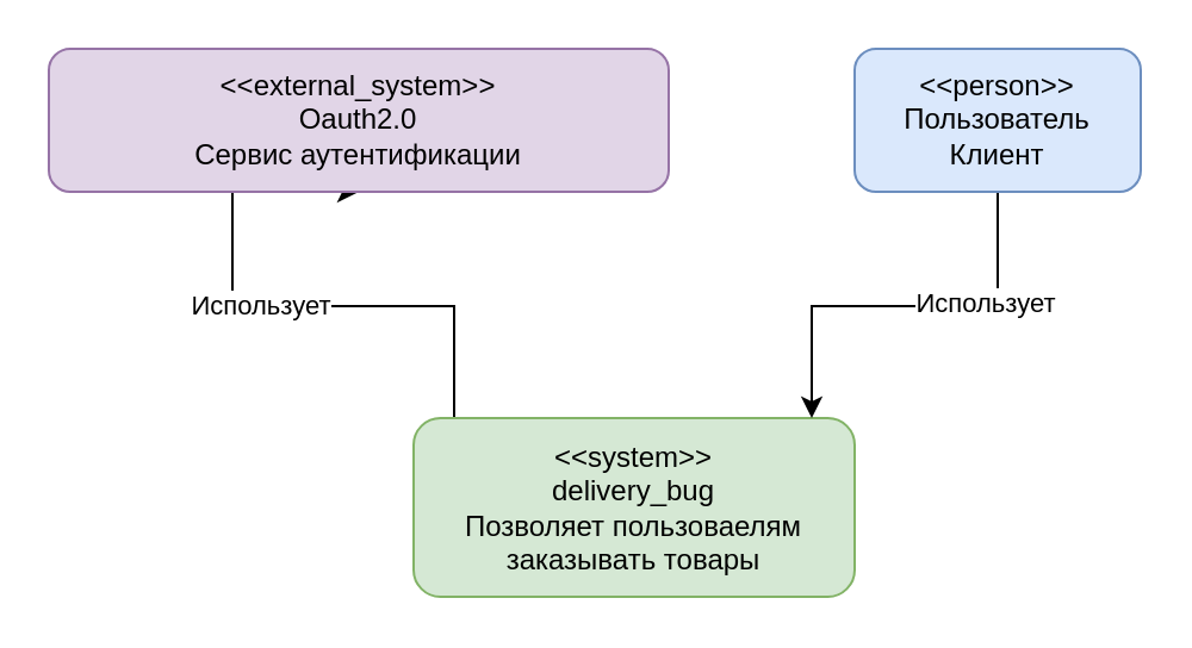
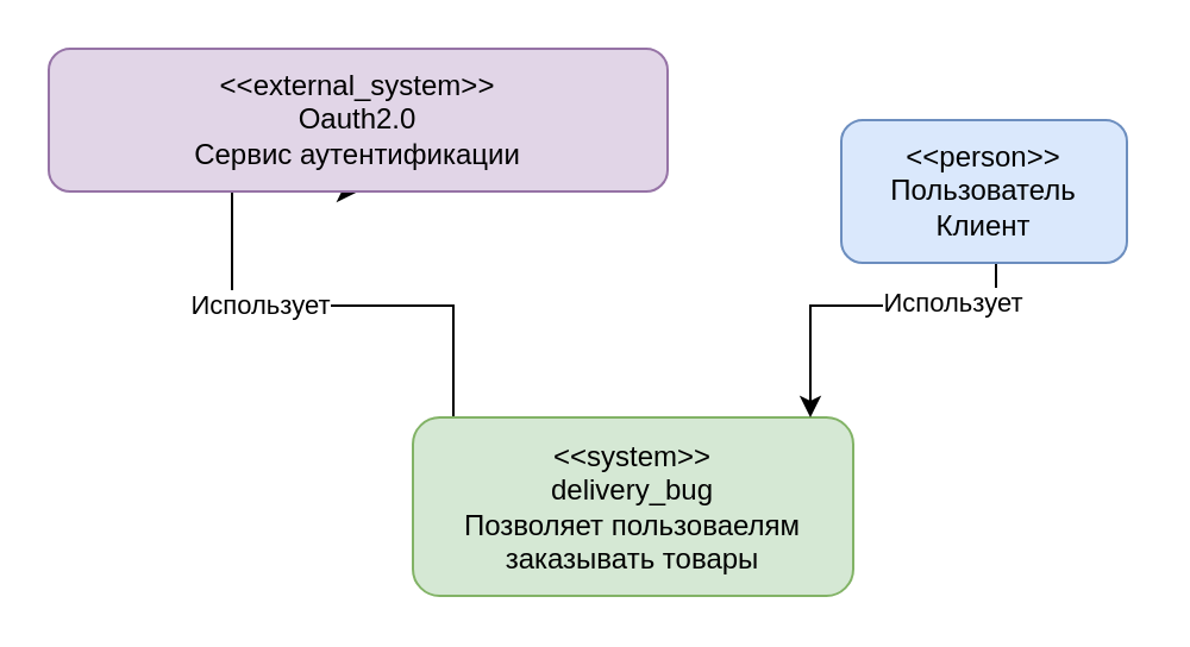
- <mxCell id="7" value="&amp;lt;&amp;lt;person&amp;gt;&amp;gt;&lt;br&gt;Пользователь&lt;br&gt;Клиент" style="rounded=1;whiteSpace=wrap;html=1;fillColor=#dae8fc;strokeColor=#6c8ebf;" vertex="1" parent="1"><mxGeometry x="358" y="20" width="120" height="60" as="geometry" /></mxCell>
+ <mxCell id="7" value="&amp;lt;&amp;lt;person&amp;gt;&amp;gt;&lt;br&gt;Пользователь&lt;br&gt;Клиент" style="rounded=1;whiteSpace=wrap;html=1;fillColor=#dae8fc;strokeColor=#6c8ebf;" vertex="1" parent="1"><mxGeometry x="353" y="50" width="120" height="60" as="geometry" /></mxCell>
